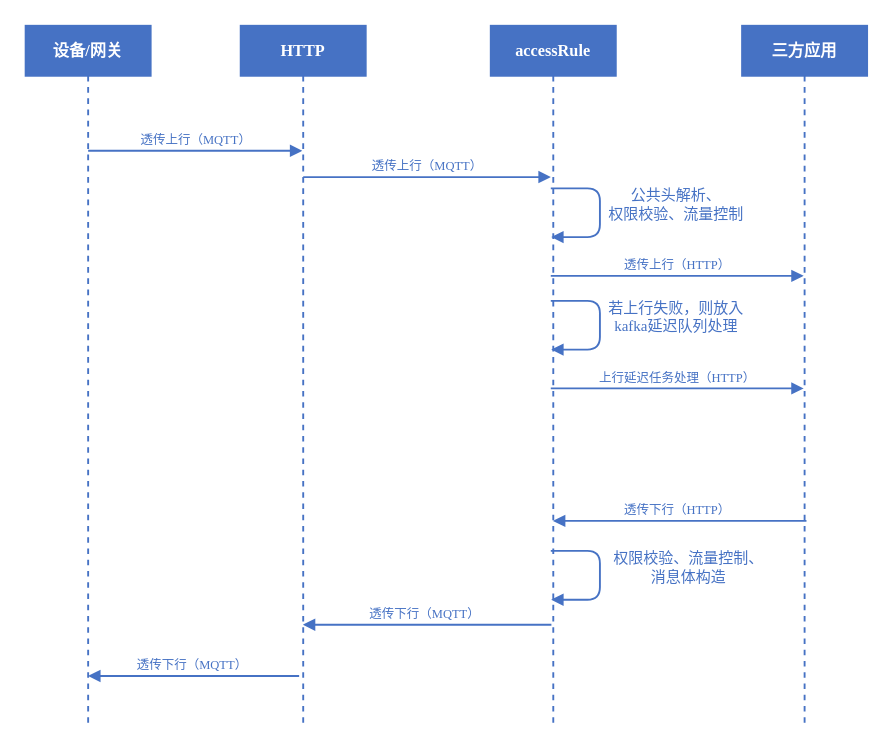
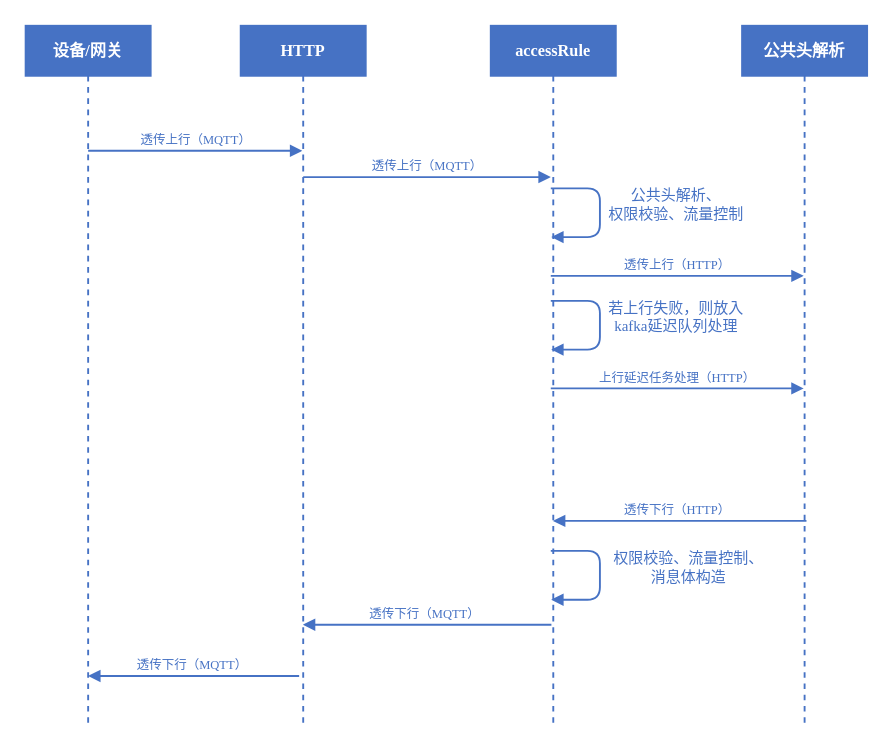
- <mxCell id="8" value="三方应用" style="shape=umlLifeline;perimeter=lifelinePerimeter;whiteSpace=wrap;html=1;container=1;collapsible=0;recursiveResize=0;outlineConnect=0;shadow=0;comic=0;labelBackgroundColor=none;strokeWidth=1.5;fontFamily=Verdana;fontSize=13;align=center;fontColor=#ffffff;fontStyle=1;fillColor=#4672C4;sketch=0;rounded=0;glass=0;strokeColor=#4672C4;" parent="1" vertex="1"><mxGeometry x="593" y="20" width="100" height="560" as="geometry" /></mxCell>
+ <mxCell id="8" value="公共头解析" style="shape=umlLifeline;perimeter=lifelinePerimeter;whiteSpace=wrap;html=1;container=1;collapsible=0;recursiveResize=0;outlineConnect=0;shadow=0;comic=0;labelBackgroundColor=none;strokeWidth=1.5;fontFamily=Verdana;fontSize=13;align=center;fontColor=#ffffff;fontStyle=1;fillColor=#4672C4;sketch=0;rounded=0;glass=0;strokeColor=#4672C4;" parent="1" vertex="1"><mxGeometry x="593" y="20" width="100" height="560" as="geometry" /></mxCell>
